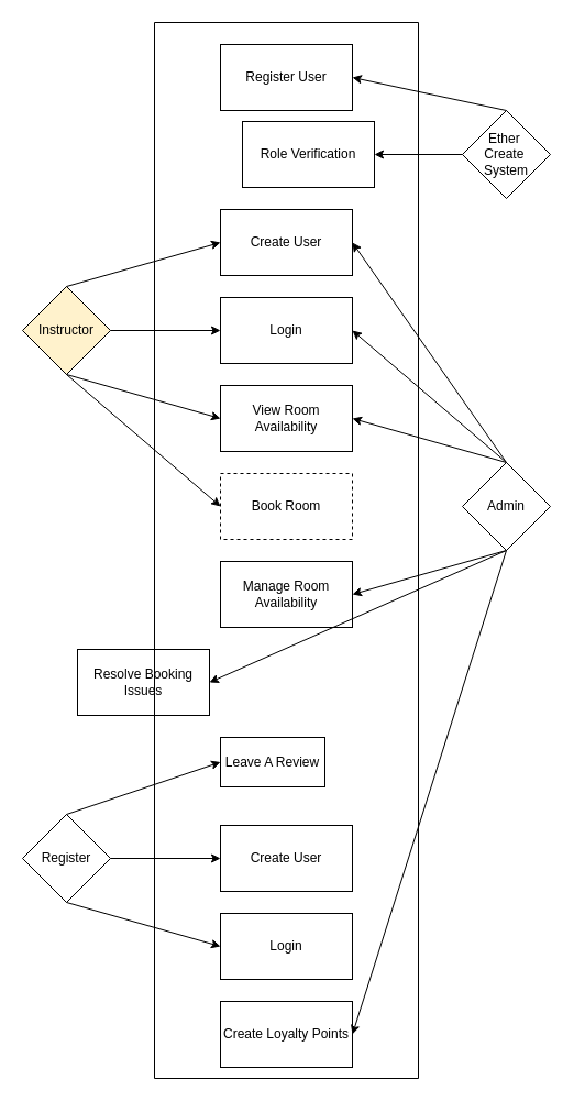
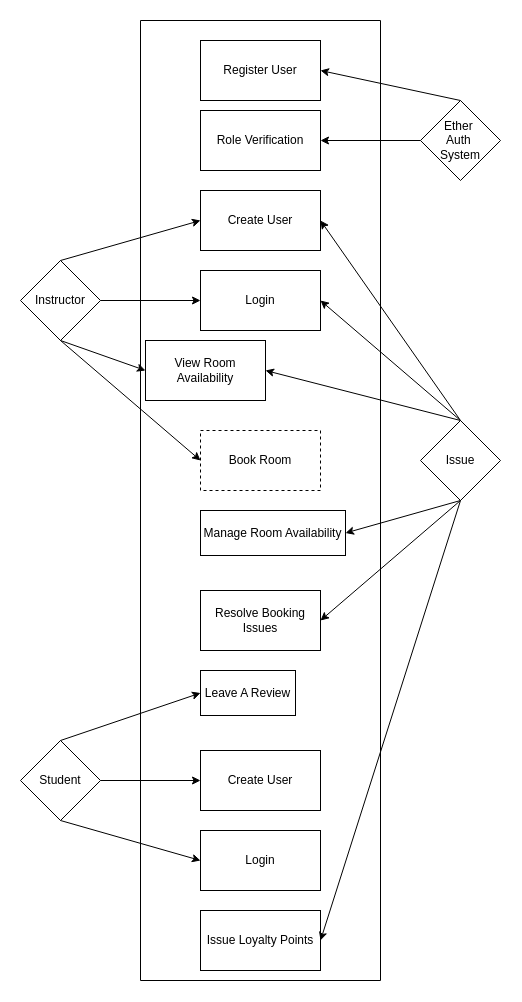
- <mxCell id="7" value="Role Verification" style="rounded=0;whiteSpace=wrap;html=1;" vertex="1" parent="1"><mxGeometry x="220" y="110" width="120" height="60" as="geometry" /></mxCell>
+ <mxCell id="7" value="Role Verification" style="rounded=0;whiteSpace=wrap;html=1;" vertex="1" parent="1"><mxGeometry x="200" y="110" width="120" height="60" as="geometry" /></mxCell>
- <mxCell id="14" value="Ether&amp;nbsp;&lt;div&gt;Create&amp;nbsp;&lt;/div&gt;&lt;div&gt;System&lt;/div&gt;" style="rhombus;whiteSpace=wrap;html=1;" vertex="1" parent="1"><mxGeometry x="420" y="100" width="80" height="80" as="geometry" /></mxCell>
+ <mxCell id="14" value="Ether&amp;nbsp;&lt;div&gt;Auth&amp;nbsp;&lt;/div&gt;&lt;div&gt;System&lt;/div&gt;" style="rhombus;whiteSpace=wrap;html=1;" vertex="1" parent="1"><mxGeometry x="420" y="100" width="80" height="80" as="geometry" /></mxCell>
- <mxCell id="10" value="Instructor" style="rhombus;whiteSpace=wrap;html=1;fillColor=#fff2cc;" vertex="1" parent="1"><mxGeometry x="20" y="260" width="80" height="80" as="geometry" /></mxCell>
+ <mxCell id="10" value="Instructor" style="rhombus;whiteSpace=wrap;html=1;" vertex="1" parent="1"><mxGeometry x="20" y="260" width="80" height="80" as="geometry" /></mxCell>
- <mxCell id="4" value="View Room Availability" style="rounded=0;whiteSpace=wrap;html=1;" vertex="1" parent="1"><mxGeometry x="200" y="350" width="120" height="60" as="geometry" /></mxCell>
+ <mxCell id="4" value="View Room Availability" style="rounded=0;whiteSpace=wrap;html=1;" vertex="1" parent="1"><mxGeometry x="145" y="340" width="120" height="60" as="geometry" /></mxCell>
- <mxCell id="16" value="Admin" style="rhombus;whiteSpace=wrap;html=1;" vertex="1" parent="1"><mxGeometry x="420" y="420" width="80" height="80" as="geometry" /></mxCell>
+ <mxCell id="16" value="Issue" style="rhombus;whiteSpace=wrap;html=1;" vertex="1" parent="1"><mxGeometry x="420" y="420" width="80" height="80" as="geometry" /></mxCell>
- <mxCell id="5" value="Manage Room Availability" style="rounded=0;whiteSpace=wrap;html=1;" vertex="1" parent="1"><mxGeometry x="200" y="510" width="120" height="60" as="geometry" /></mxCell>
+ <mxCell id="5" value="Manage Room Availability" style="rounded=0;whiteSpace=wrap;html=1;" vertex="1" parent="1"><mxGeometry x="200" y="510" width="145" height="45" as="geometry" /></mxCell>
- <mxCell id="6" value="Resolve Booking Issues" style="rounded=0;whiteSpace=wrap;html=1;" vertex="1" parent="1"><mxGeometry x="70" y="590" width="120" height="60" as="geometry" /></mxCell>
+ <mxCell id="6" value="Resolve Booking Issues" style="rounded=0;whiteSpace=wrap;html=1;" vertex="1" parent="1"><mxGeometry x="200" y="590" width="120" height="60" as="geometry" /></mxCell>
- <mxCell id="22" value="Register" style="rhombus;whiteSpace=wrap;html=1;" vertex="1" parent="1"><mxGeometry x="20" y="740" width="80" height="80" as="geometry" /></mxCell>
+ <mxCell id="22" value="Student" style="rhombus;whiteSpace=wrap;html=1;" vertex="1" parent="1"><mxGeometry x="20" y="740" width="80" height="80" as="geometry" /></mxCell>
- <mxCell id="29" value="Create Loyalty Points" style="rounded=0;whiteSpace=wrap;html=1;" vertex="1" parent="1"><mxGeometry x="200" y="910" width="120" height="60" as="geometry" /></mxCell>
+ <mxCell id="29" value="Issue Loyalty Points" style="rounded=0;whiteSpace=wrap;html=1;" vertex="1" parent="1"><mxGeometry x="200" y="910" width="120" height="60" as="geometry" /></mxCell>
